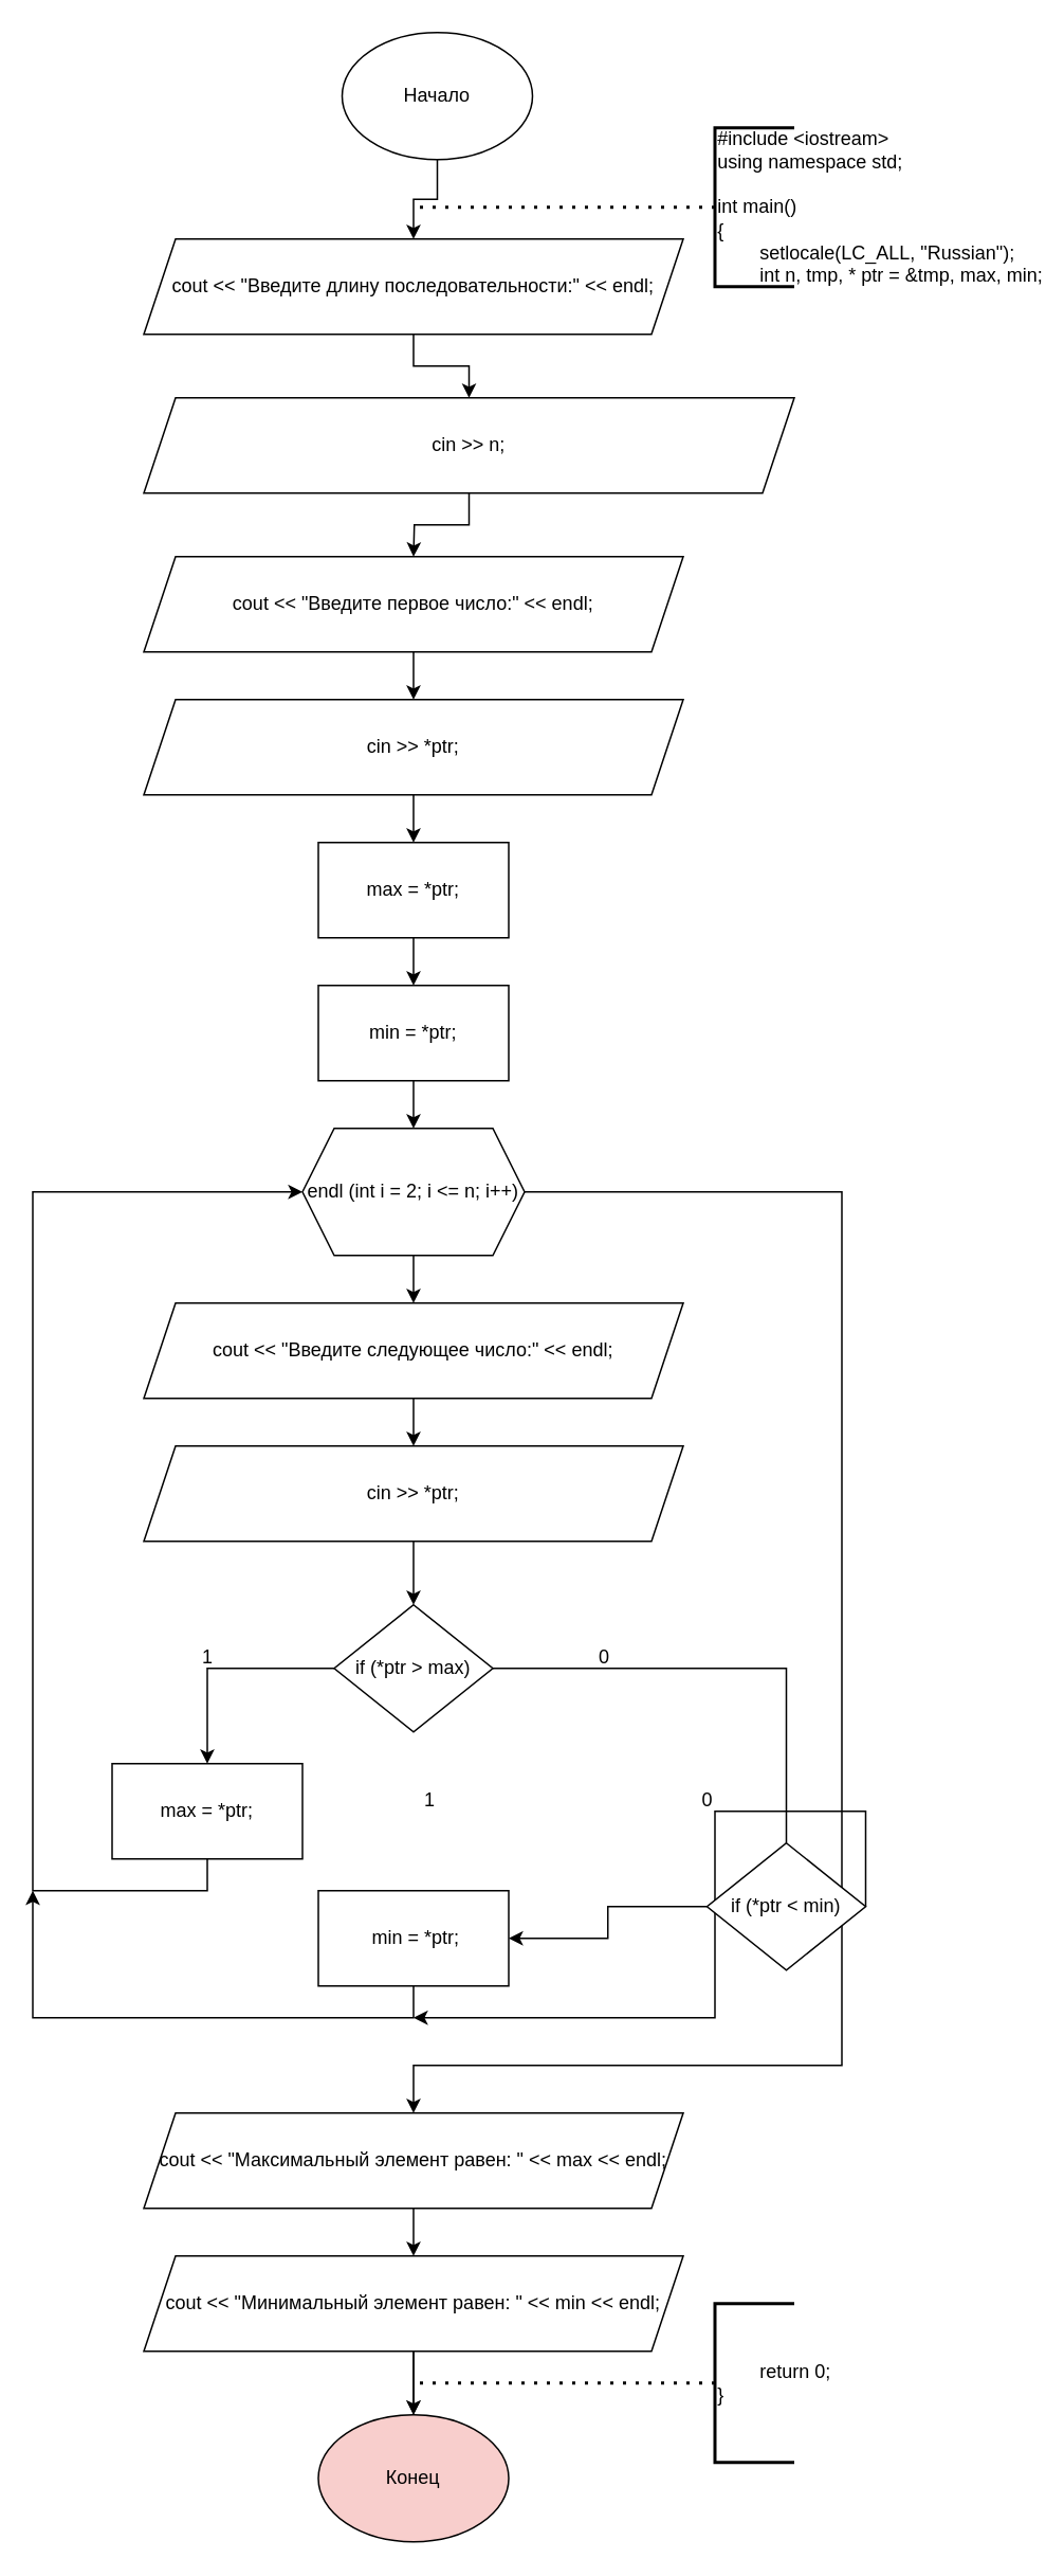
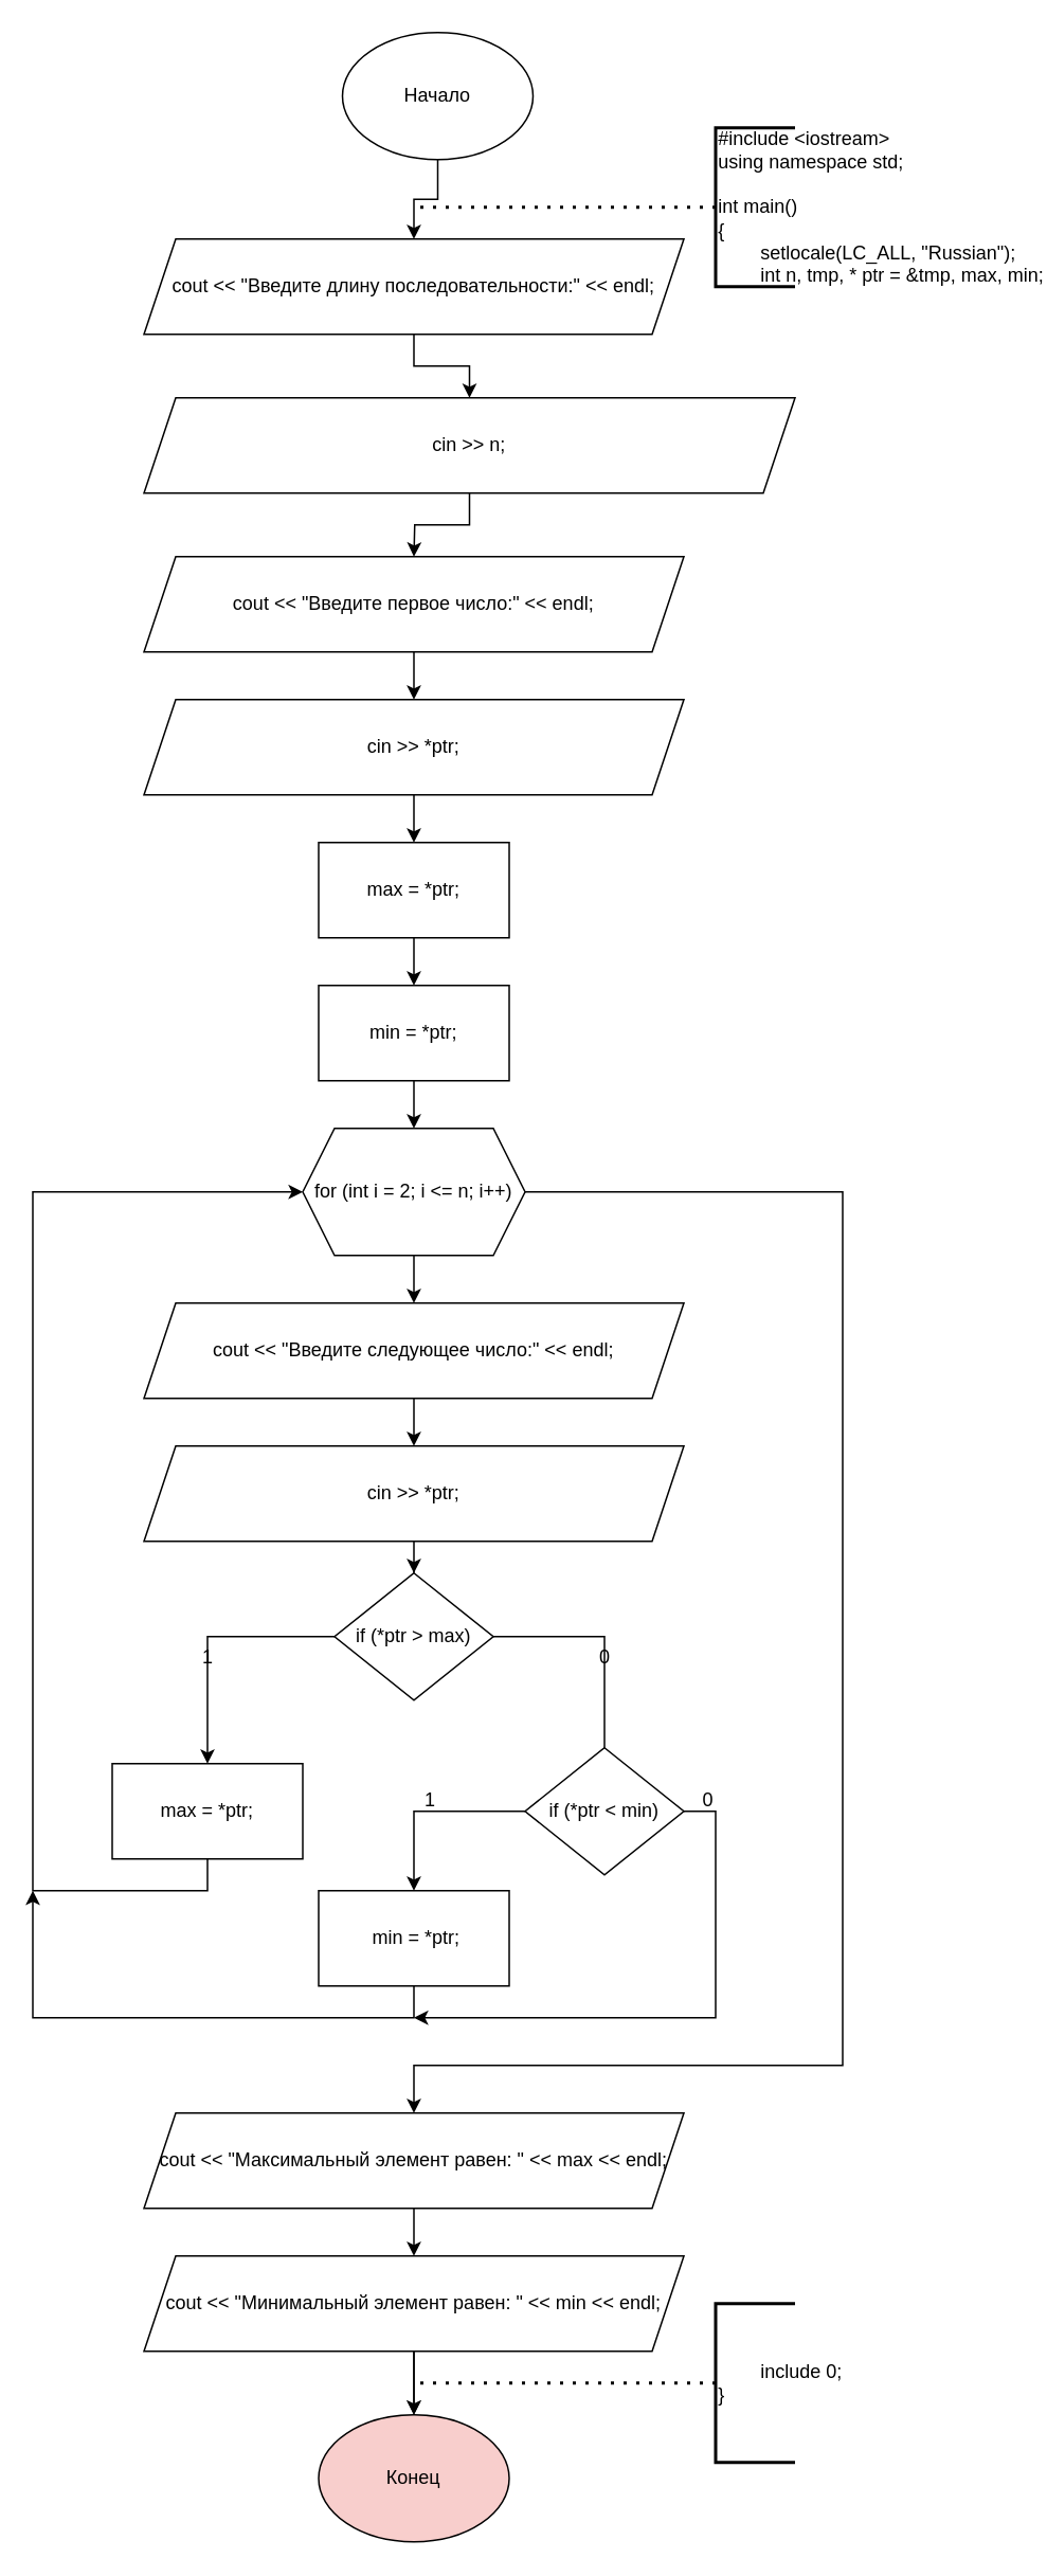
- <mxCell id="26" value="endl (int i = 2; i &amp;lt;= n; i++)" style="shape=hexagon;perimeter=hexagonPerimeter2;whiteSpace=wrap;html=1;fixedSize=1;" vertex="1" parent="1"><mxGeometry x="190" y="710" width="140" height="80" as="geometry" /></mxCell>
+ <mxCell id="26" value="for (int i = 2; i &amp;lt;= n; i++)" style="shape=hexagon;perimeter=hexagonPerimeter2;whiteSpace=wrap;html=1;fixedSize=1;" vertex="1" parent="1"><mxGeometry x="190" y="710" width="140" height="80" as="geometry" /></mxCell>
- <mxCell id="33" value="if (*ptr &amp;gt; max)" style="rhombus;whiteSpace=wrap;html=1;" vertex="1" parent="1"><mxGeometry x="210" y="1010" width="100" height="80" as="geometry" /></mxCell>
+ <mxCell id="33" value="if (*ptr &amp;gt; max)" style="rhombus;whiteSpace=wrap;html=1;" vertex="1" parent="1"><mxGeometry x="210" y="990" width="100" height="80" as="geometry" /></mxCell>
- <mxCell id="39" value="if (*ptr &amp;lt; min)" style="rhombus;whiteSpace=wrap;html=1;" vertex="1" parent="1"><mxGeometry x="445" y="1160" width="100" height="80" as="geometry" /></mxCell>
+ <mxCell id="39" value="if (*ptr &amp;lt; min)" style="rhombus;whiteSpace=wrap;html=1;" vertex="1" parent="1"><mxGeometry x="330" y="1100" width="100" height="80" as="geometry" /></mxCell>
- <mxCell id="15" value="&lt;div&gt;&lt;span style=&quot;white-space-collapse: collapse;&quot;&gt;&lt;span style=&quot;white-space-collapse: preserve;&quot;&gt;&#09;&lt;/span&gt;return 0;&lt;/span&gt;&lt;/div&gt;&lt;div&gt;}&lt;/div&gt;" style="strokeWidth=2;html=1;shape=mxgraph.flowchart.annotation_1;align=left;pointerEvents=1;" vertex="1" parent="1"><mxGeometry x="450" y="1450" width="50" height="100" as="geometry" /></mxCell>
+ <mxCell id="15" value="&lt;div&gt;&lt;span style=&quot;white-space-collapse: collapse;&quot;&gt;&lt;span style=&quot;white-space-collapse: preserve;&quot;&gt;&#09;&lt;/span&gt;include 0;&lt;/span&gt;&lt;/div&gt;&lt;div&gt;}&lt;/div&gt;" style="strokeWidth=2;html=1;shape=mxgraph.flowchart.annotation_1;align=left;pointerEvents=1;" vertex="1" parent="1"><mxGeometry x="450" y="1450" width="50" height="100" as="geometry" /></mxCell>
